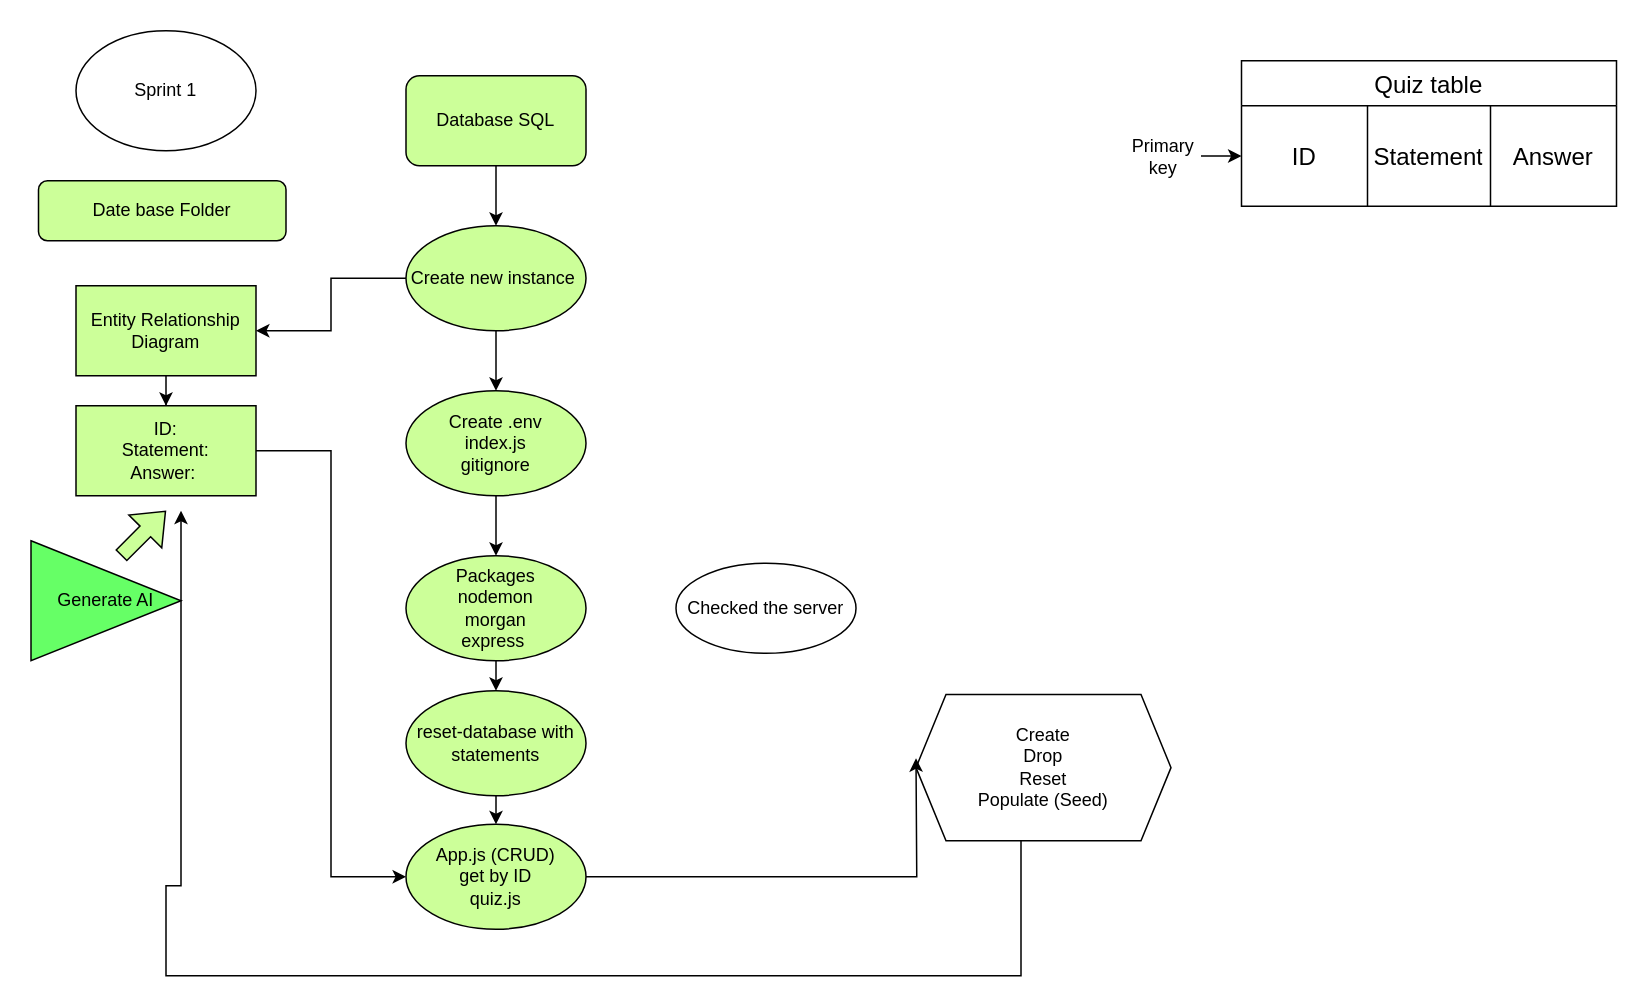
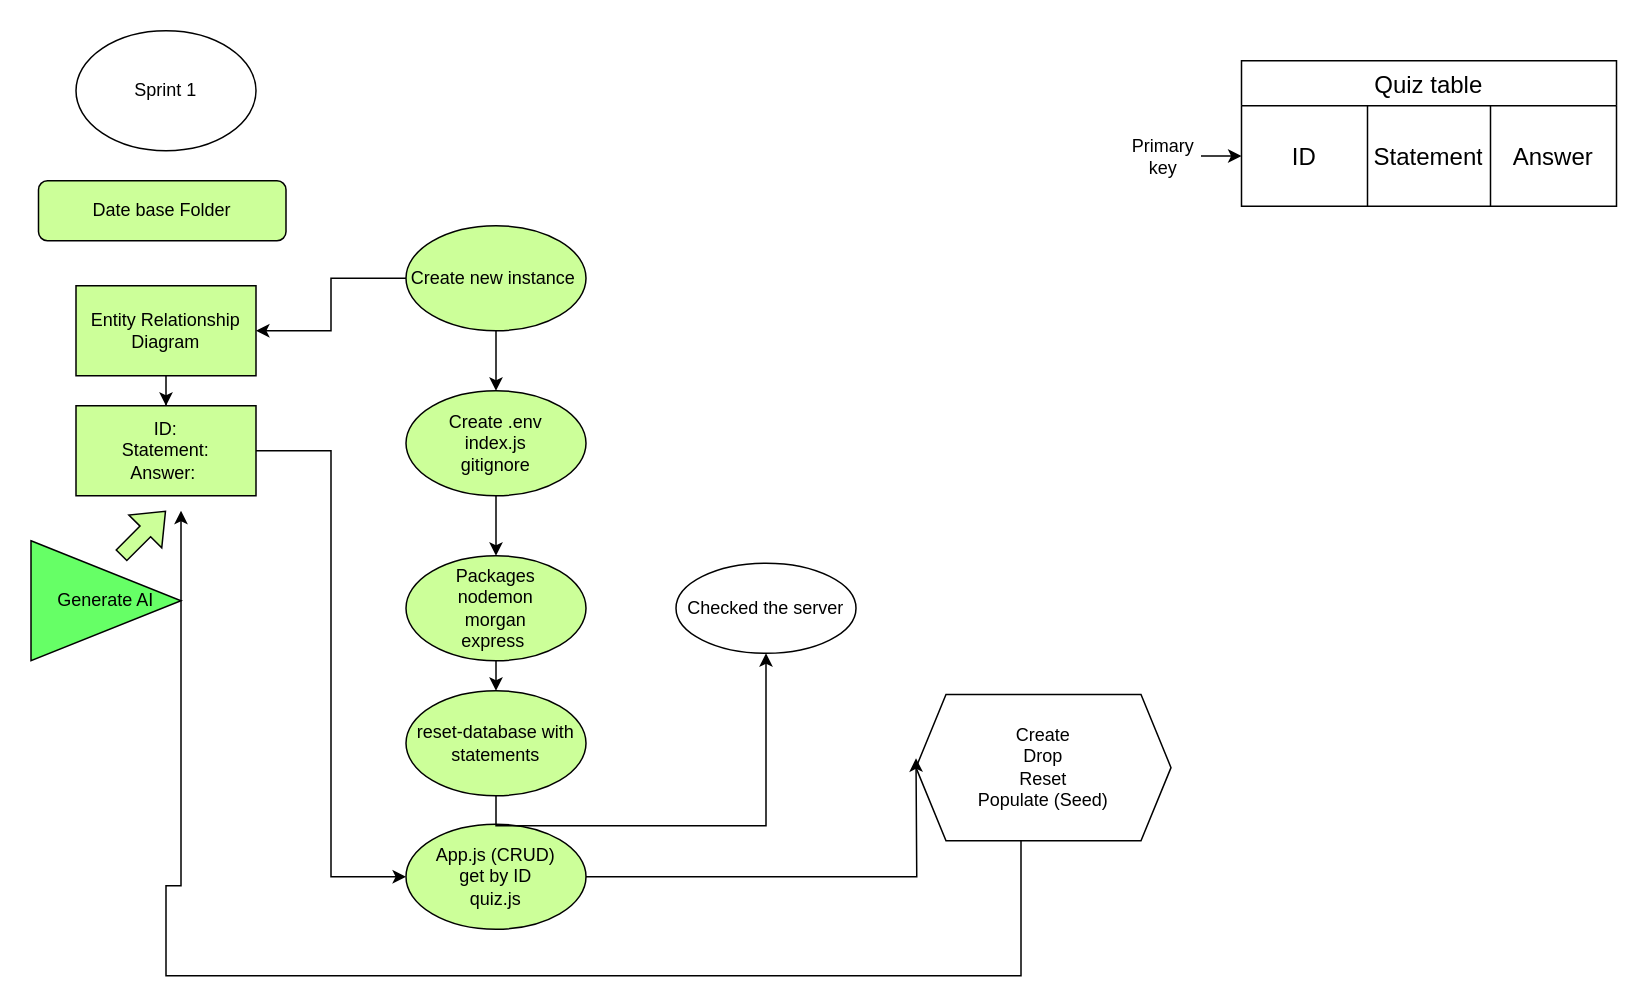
- <mxCell id="4" value="Database SQL" style="rounded=1;whiteSpace=wrap;html=1;fillColor=#CCFF99;" vertex="1" parent="1"><mxGeometry x="270" y="50" width="120" height="60" as="geometry" /></mxCell>
- <mxCell id="3" style="edgeStyle=orthogonalEdgeStyle;rounded=0;orthogonalLoop=1;jettySize=auto;html=1;entryX=0.5;entryY=0;entryDx=0;entryDy=0;fillColor=#CCFF99;" edge="1" parent="1" source="4" target="7"><mxGeometry relative="1" as="geometry" /></mxCell>
- <mxCell id="15" style="edgeStyle=orthogonalEdgeStyle;rounded=0;orthogonalLoop=1;jettySize=auto;html=1;exitX=0.5;exitY=1;exitDx=0;exitDy=0;entryX=0.5;entryY=0;entryDx=0;entryDy=0;" edge="1" parent="1" source="24" target="14"><mxGeometry relative="1" as="geometry" /></mxCell>
+ <mxCell id="15" style="edgeStyle=orthogonalEdgeStyle;rounded=0;orthogonalLoop=1;jettySize=auto;html=1;exitX=0.5;exitY=1;exitDx=0;exitDy=0;" edge="1" parent="1" source="24" target="32"><mxGeometry relative="1" as="geometry" /></mxCell>
